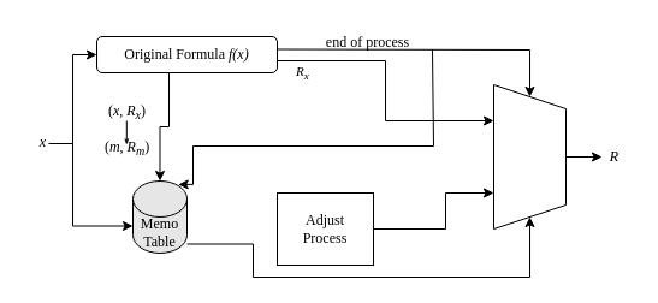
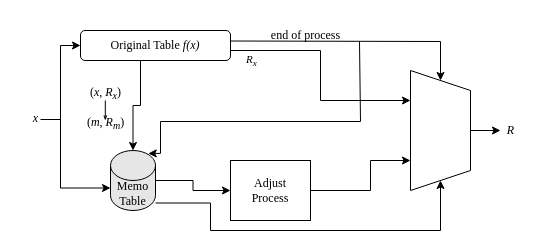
- <mxCell id="10" value="&lt;font face=&quot;Times New Roman&quot;&gt;Original Formula &lt;i&gt;f(x)&lt;/i&gt;&lt;/font&gt;" style="rounded=1;whiteSpace=wrap;html=1;" vertex="1" parent="1"><mxGeometry x="80" y="30" width="150" height="30" as="geometry" /></mxCell>
+ <mxCell id="10" value="&lt;font face=&quot;Times New Roman&quot;&gt;Original Table &lt;i&gt;f(x)&lt;/i&gt;&lt;/font&gt;" style="rounded=1;whiteSpace=wrap;html=1;" vertex="1" parent="1"><mxGeometry x="80" y="30" width="150" height="30" as="geometry" /></mxCell>
+ <mxCell id="2" style="edgeStyle=orthogonalEdgeStyle;rounded=0;orthogonalLoop=1;jettySize=auto;html=1;exitX=1;exitY=0.5;exitDx=0;exitDy=0;exitPerimeter=0;entryX=0;entryY=0.5;entryDx=0;entryDy=0;" edge="1" parent="1" source="4" target="6"><mxGeometry relative="1" as="geometry" /></mxCell>
